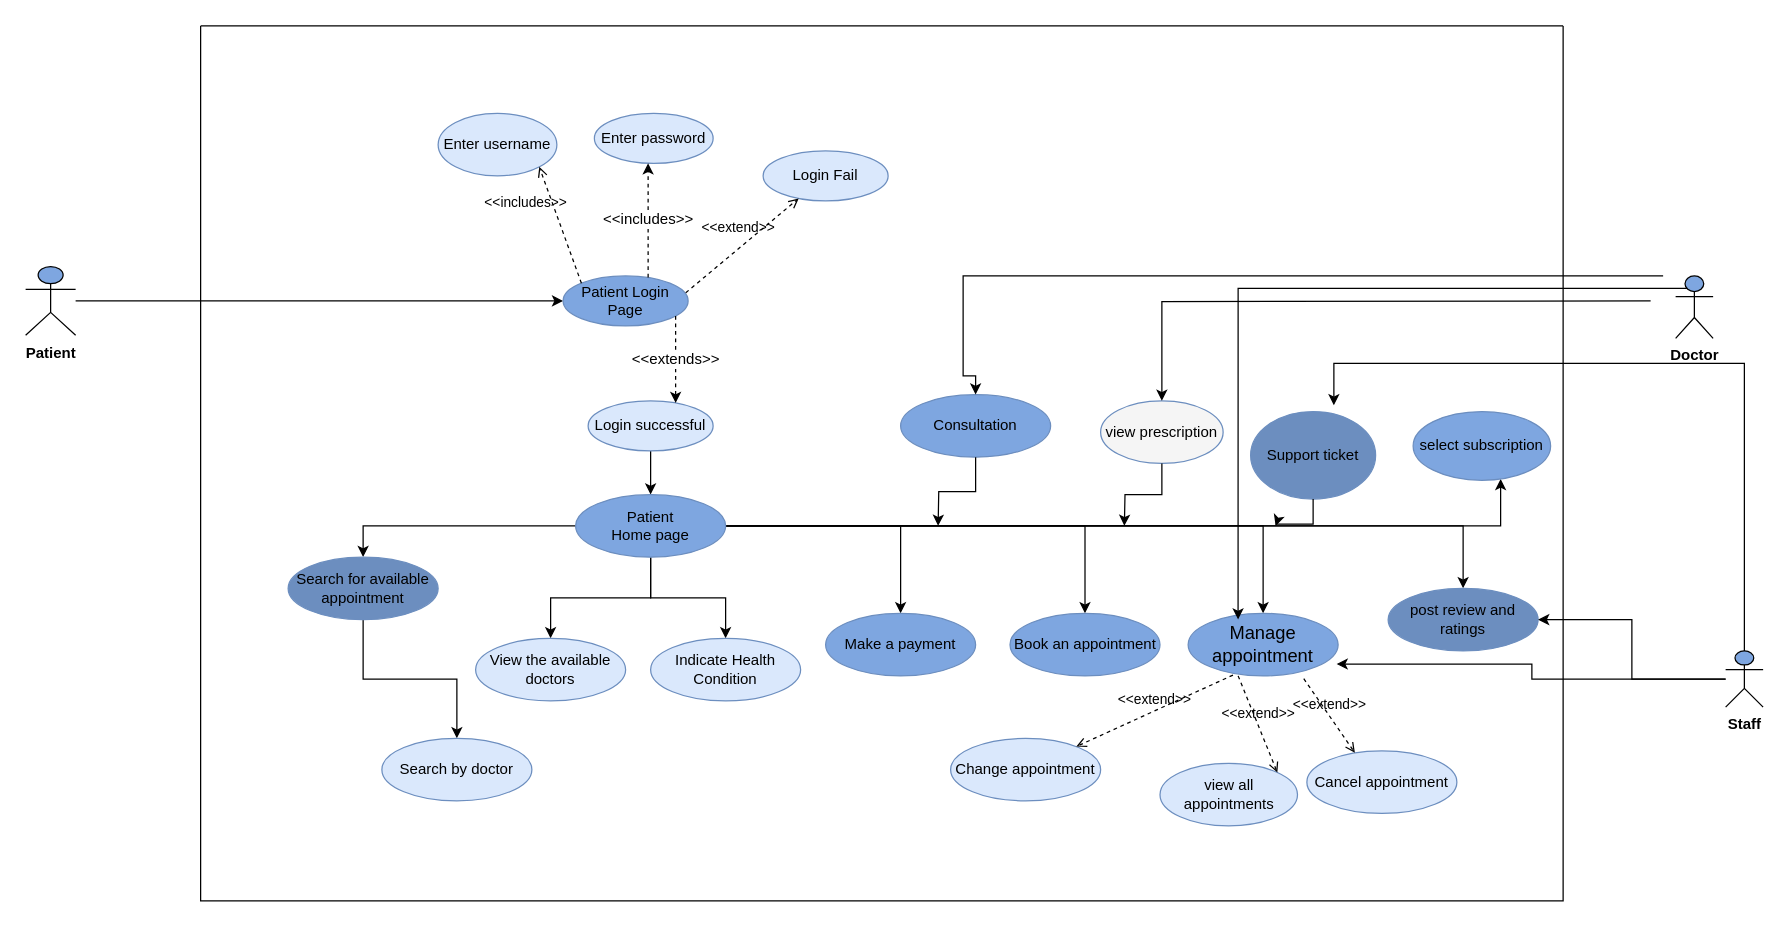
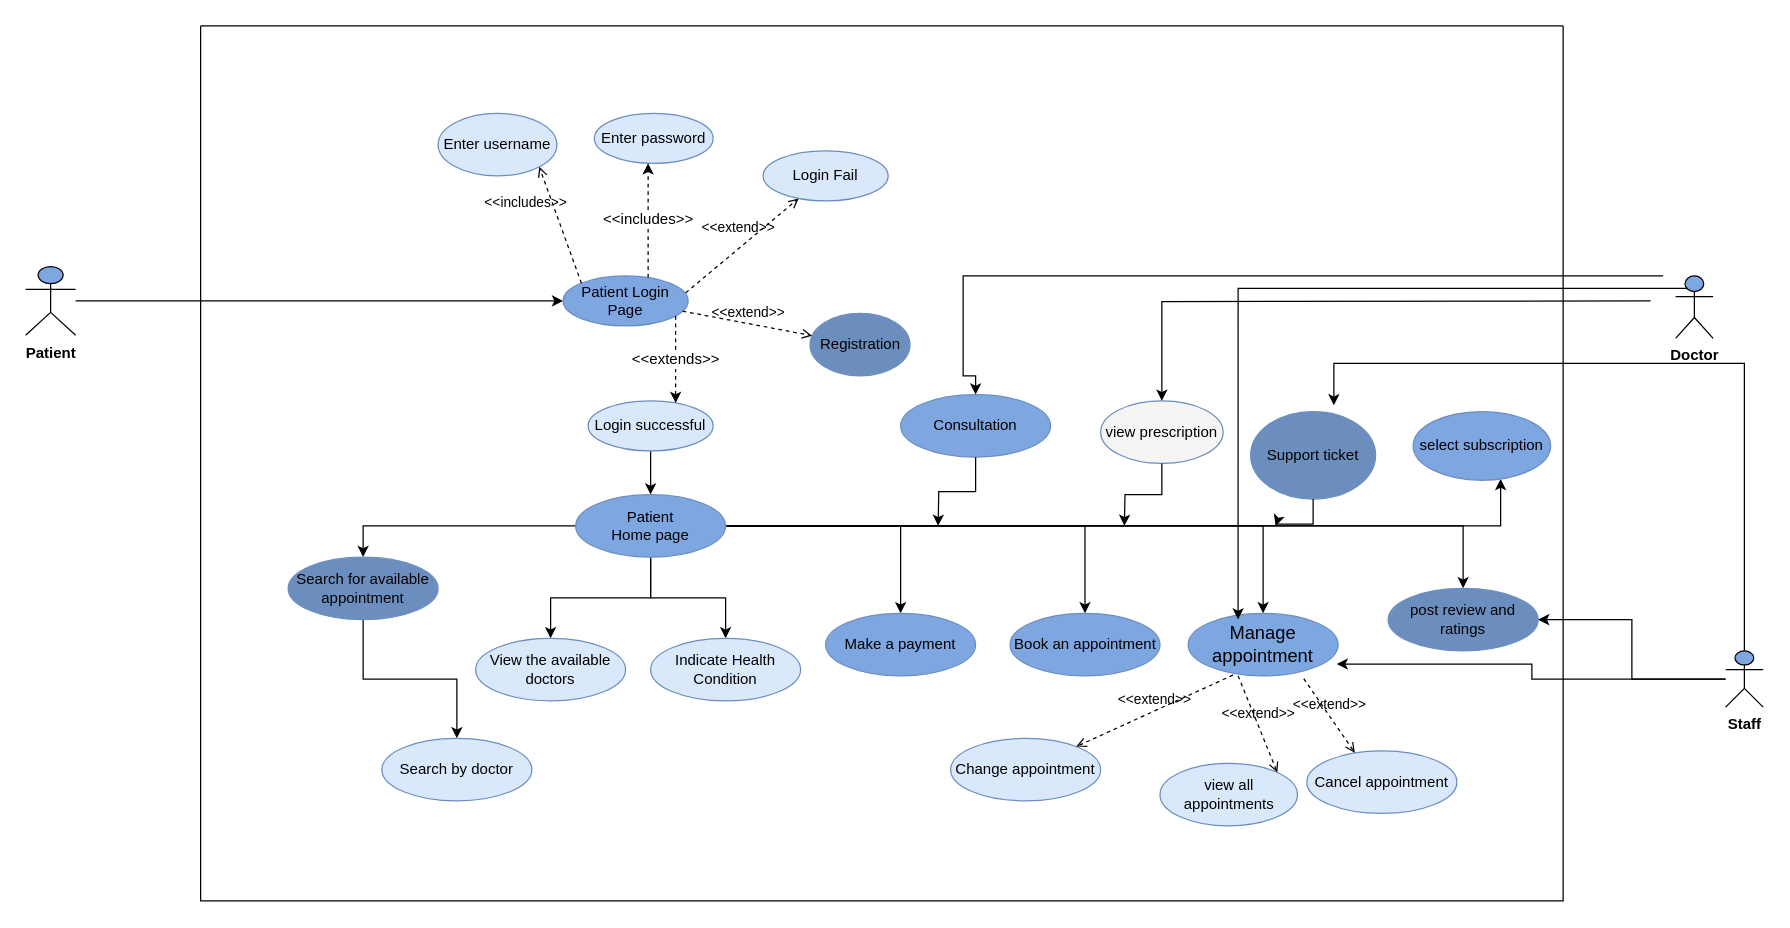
+ <mxCell id="38" value="&amp;lt;&amp;lt;extend&amp;gt;&amp;gt;" style="html=1;verticalAlign=bottom;labelBackgroundColor=none;endArrow=open;endFill=0;dashed=1;rounded=0;" parent="4" source="5" target="37" edge="1"><mxGeometry width="160" relative="1" as="geometry"><mxPoint x="400" y="230" as="sourcePoint" /><mxPoint x="560" y="230" as="targetPoint" /></mxGeometry></mxCell>
+ <mxCell id="37" value="Registration" style="ellipse;whiteSpace=wrap;html=1;fillColor=#6C8EBF;strokeColor=#6c8ebf;" parent="4" vertex="1"><mxGeometry x="487.5" y="230" width="80" height="50" as="geometry" /></mxCell>
